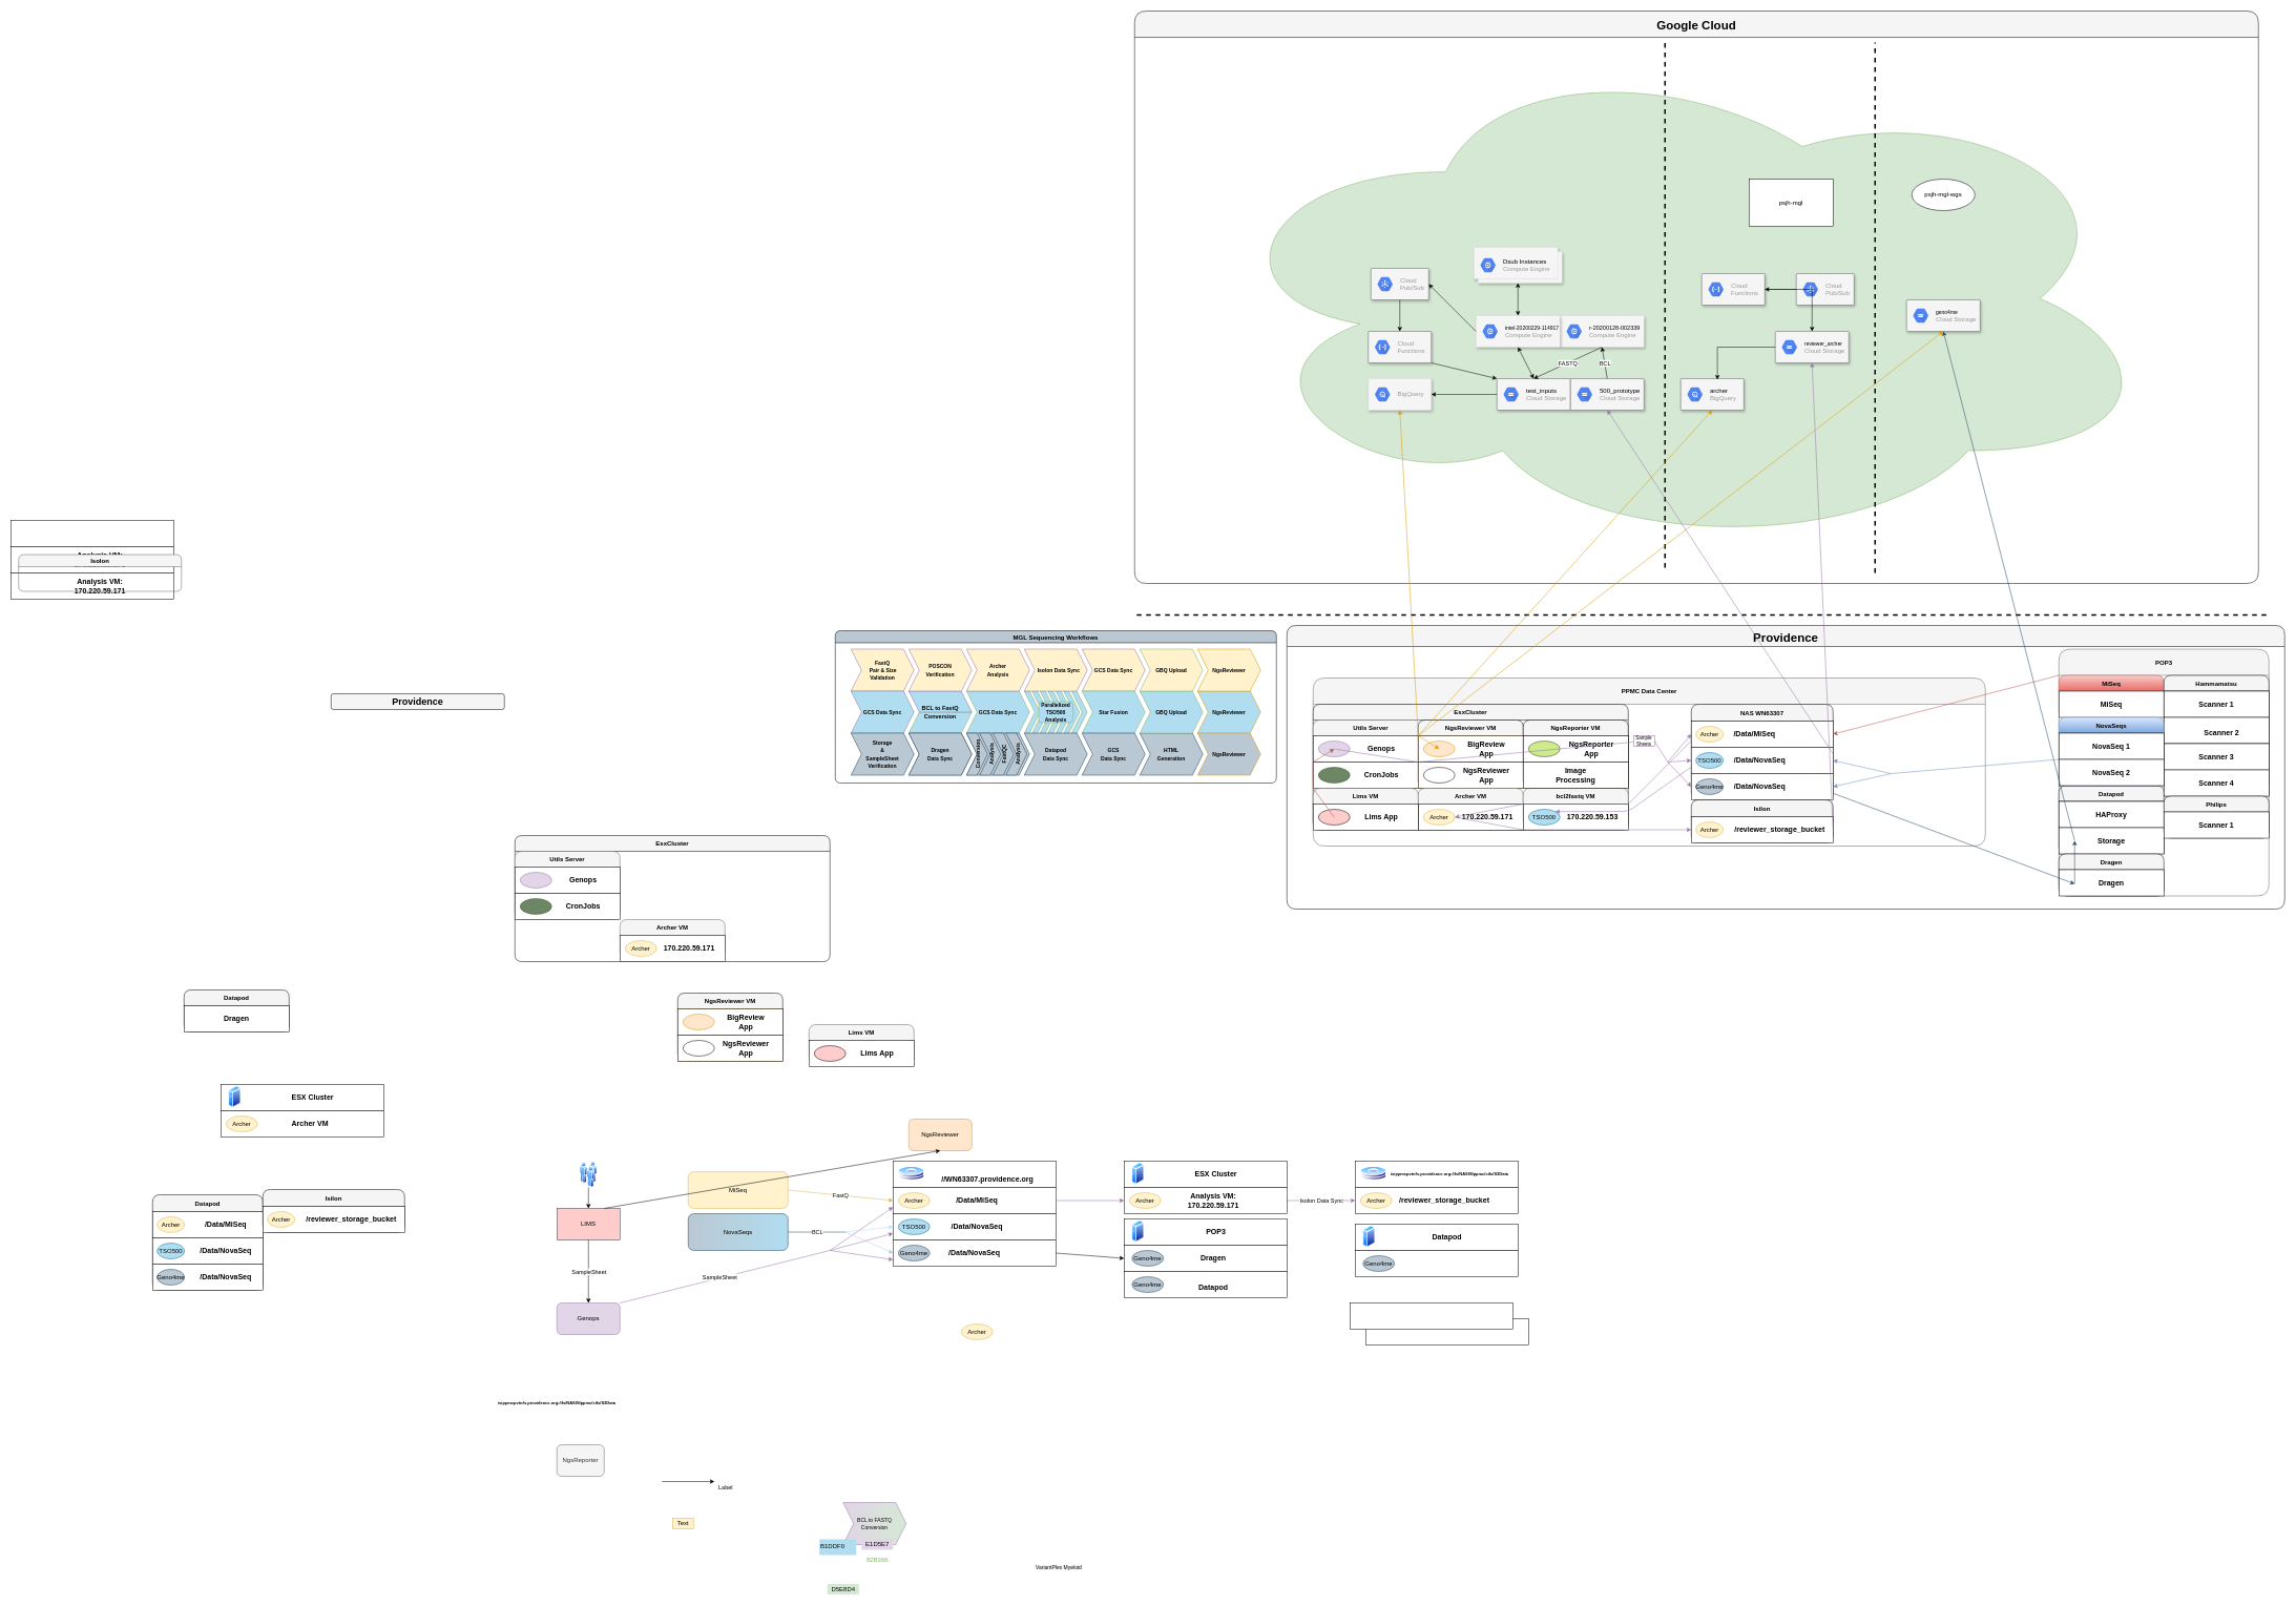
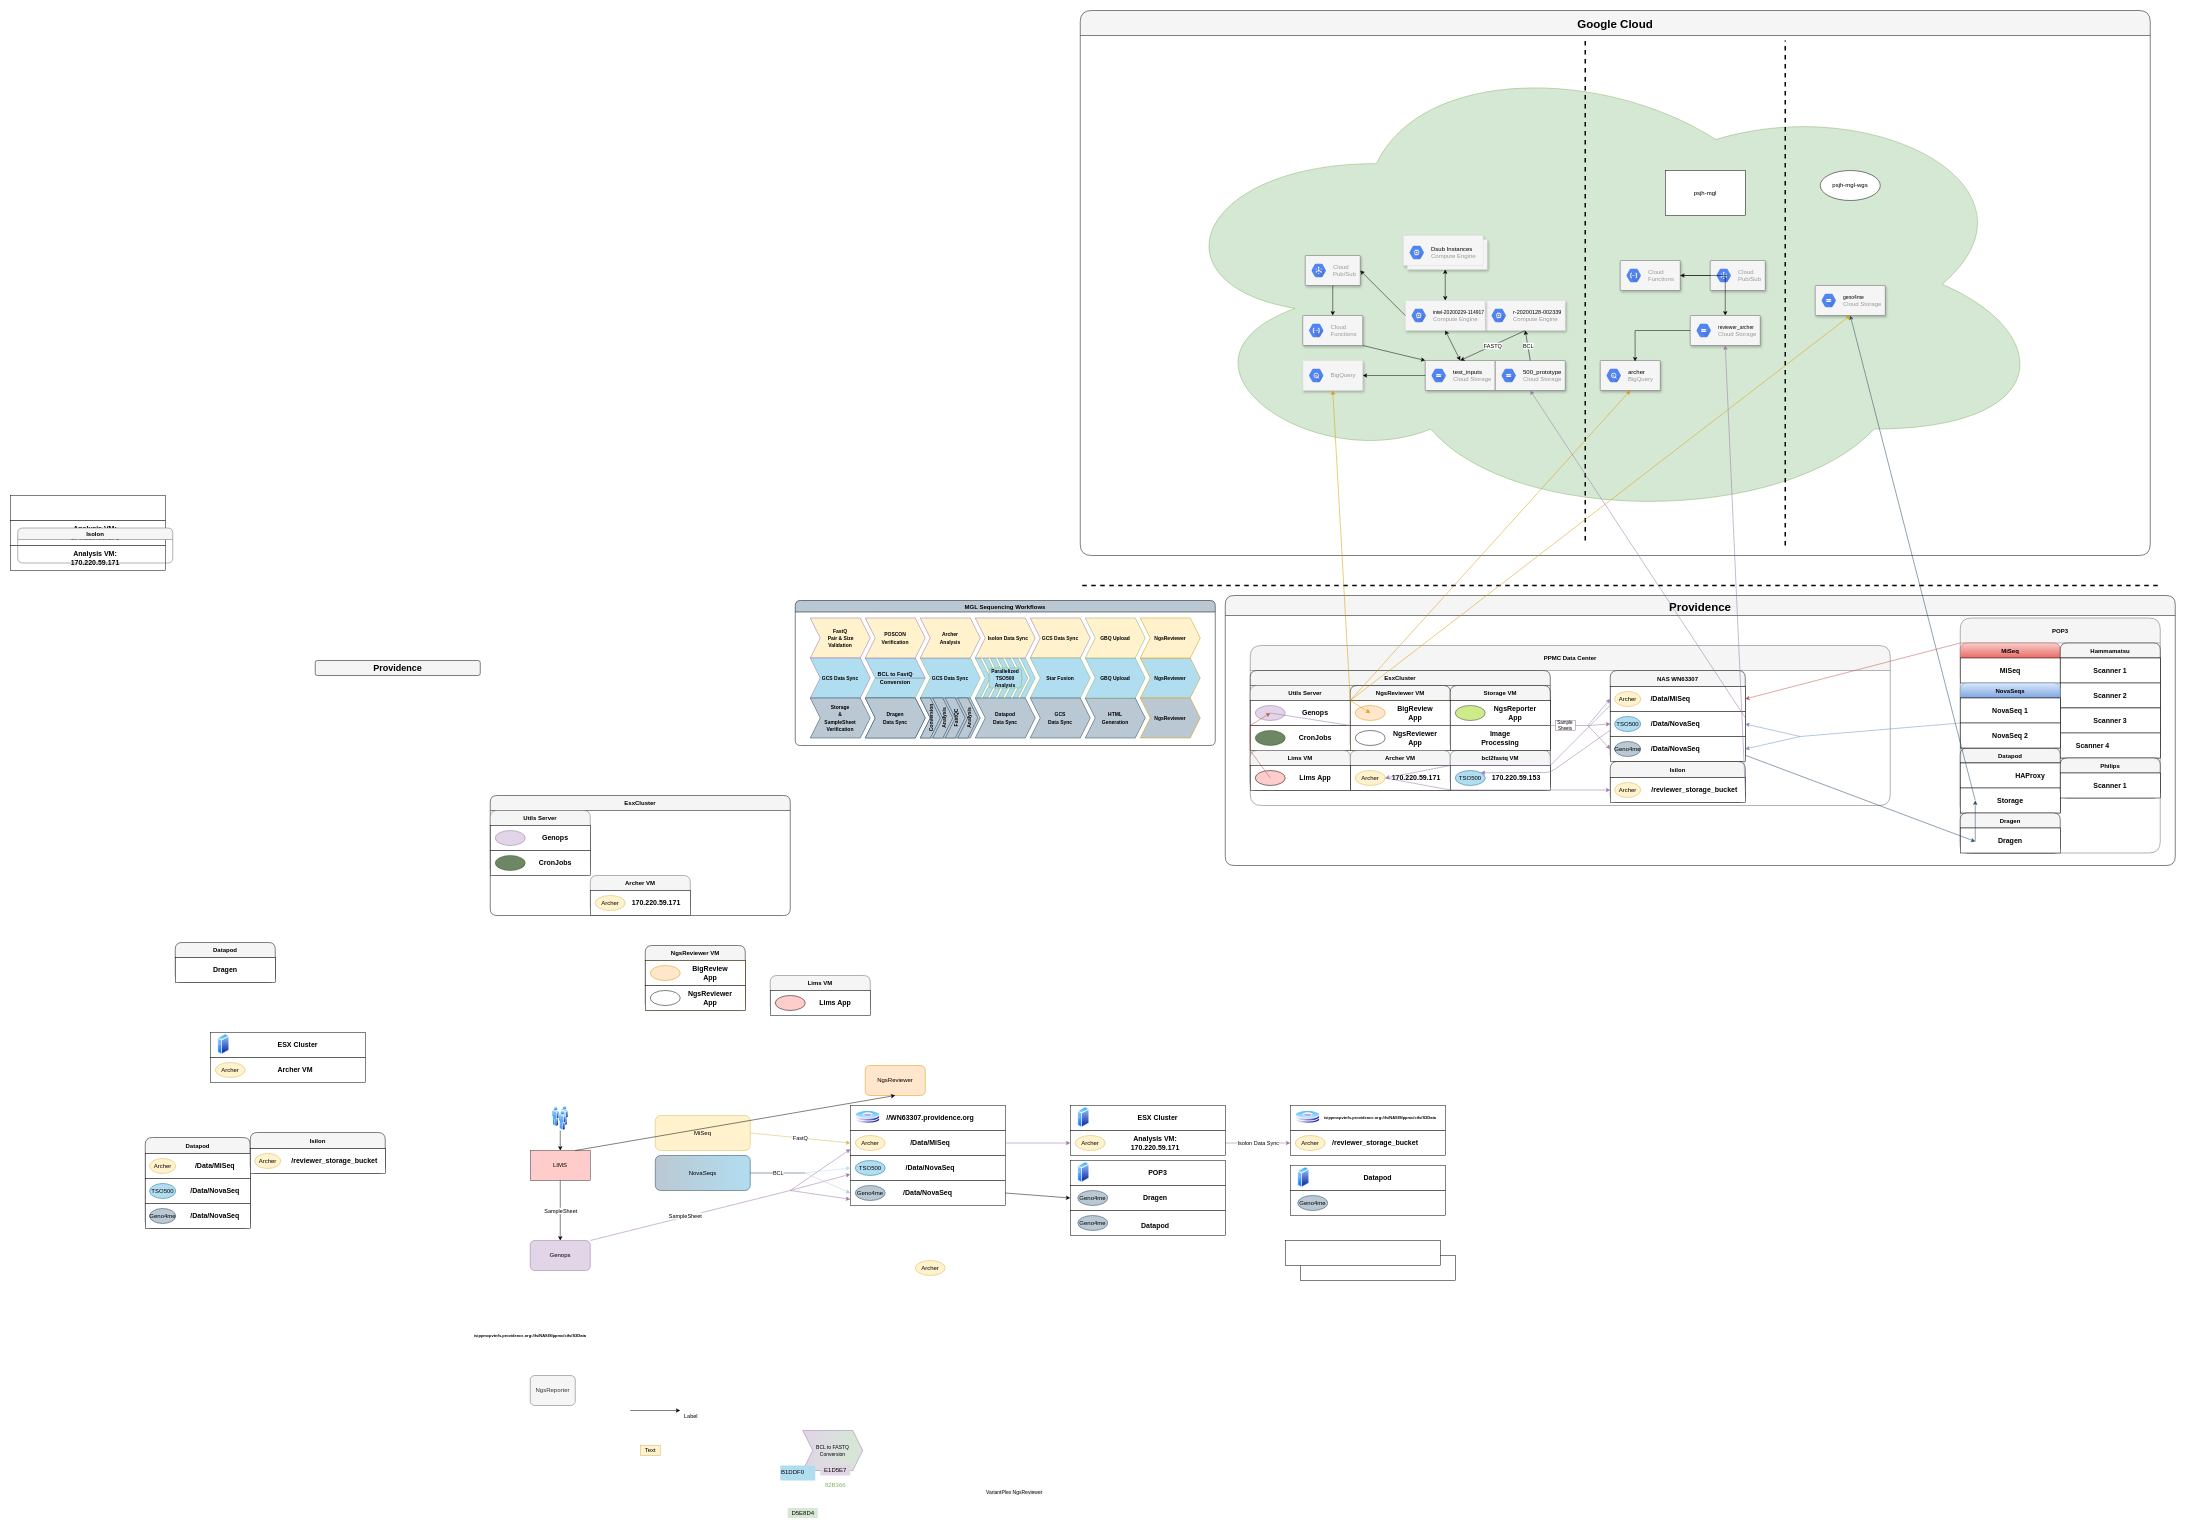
- <mxCell id="277" value="NgsReporter VM" style="swimlane;rounded=1;shadow=0;strokeColor=#000000;fillColor=#F5F5F5;startSize=30;" vertex="1" parent="234"><mxGeometry x="400" y="30" width="200" height="130" as="geometry"><mxRectangle x="400" y="30" width="70" height="30" as="alternateBounds" /></mxGeometry></mxCell>
+ <mxCell id="277" value="Storage VM" style="swimlane;rounded=1;shadow=0;strokeColor=#000000;fillColor=#F5F5F5;startSize=30;" vertex="1" parent="234"><mxGeometry x="400" y="30" width="200" height="130" as="geometry"><mxRectangle x="400" y="30" width="70" height="30" as="alternateBounds" /></mxGeometry></mxCell>
- <mxCell id="340" value="&lt;span&gt;&lt;font style=&quot;font-size: 14px&quot;&gt;Scanner 2&lt;/font&gt;&lt;/span&gt;" style="text;html=1;strokeColor=none;fillColor=none;align=center;verticalAlign=middle;whiteSpace=wrap;rounded=0;fontStyle=1" vertex="1" parent="338"><mxGeometry x="60" y="20" width="100" height="20" as="geometry" /></mxCell>
+ <mxCell id="340" value="&lt;span&gt;&lt;font style=&quot;font-size: 14px&quot;&gt;Scanner 2&lt;/font&gt;&lt;/span&gt;" style="text;html=1;strokeColor=none;fillColor=none;align=center;verticalAlign=middle;whiteSpace=wrap;rounded=0;fontStyle=1" vertex="1" parent="338"><mxGeometry x="50" y="15" width="100" height="20" as="geometry" /></mxCell>
- <mxCell id="315" value="Sample&lt;br&gt;Sheets" style="text;html=1;strokeColor=#9673A6;fillColor=none;align=center;verticalAlign=middle;whiteSpace=wrap;rounded=0;shadow=0;fontSize=9;" vertex="1" parent="233"><mxGeometry x="610" y="110" width="40" height="20" as="geometry" /></mxCell>
+ <mxCell id="315" value="Sample&lt;br&gt;Sheets" style="text;html=1;strokeColor=#9673A6;fillColor=none;align=center;verticalAlign=middle;whiteSpace=wrap;rounded=0;shadow=0;fontSize=9;" vertex="1" parent="233"><mxGeometry x="610" y="150" width="40" height="20" as="geometry" /></mxCell>
- <mxCell id="347" value="&lt;span&gt;&lt;font style=&quot;font-size: 14px&quot;&gt;Scanner 4&lt;/font&gt;&lt;/span&gt;" style="text;html=1;strokeColor=none;fillColor=none;align=center;verticalAlign=middle;whiteSpace=wrap;rounded=0;fontStyle=1" vertex="1" parent="345"><mxGeometry x="50" y="15" width="100" height="20" as="geometry" /></mxCell>
+ <mxCell id="347" value="&lt;span&gt;&lt;font style=&quot;font-size: 14px&quot;&gt;Scanner 4&lt;/font&gt;&lt;/span&gt;" style="text;html=1;strokeColor=none;fillColor=none;align=center;verticalAlign=middle;whiteSpace=wrap;rounded=0;fontStyle=1" vertex="1" parent="345"><mxGeometry x="15" y="15" width="100" height="20" as="geometry" /></mxCell>
- <mxCell id="327" value="&lt;span&gt;&lt;font style=&quot;font-size: 14px&quot;&gt;HAProxy&lt;/font&gt;&lt;/span&gt;" style="text;html=1;strokeColor=none;fillColor=none;align=center;verticalAlign=middle;whiteSpace=wrap;rounded=0;fontStyle=1" vertex="1" parent="325"><mxGeometry x="50" y="15" width="100" height="20" as="geometry" /></mxCell>
+ <mxCell id="327" value="&lt;span&gt;&lt;font style=&quot;font-size: 14px&quot;&gt;HAProxy&lt;/font&gt;&lt;/span&gt;" style="text;html=1;strokeColor=none;fillColor=none;align=center;verticalAlign=middle;whiteSpace=wrap;rounded=0;fontStyle=1" vertex="1" parent="325"><mxGeometry x="90" y="15" width="100" height="20" as="geometry" /></mxCell>
- <mxCell id="28" value="&lt;b&gt;&lt;font style=&quot;font-size: 14px&quot;&gt;//WN63307.providence.org&lt;/font&gt;&lt;/b&gt;" style="text;html=1;strokeColor=none;fillColor=none;align=center;verticalAlign=middle;whiteSpace=wrap;rounded=0;" parent="23" vertex="1"><mxGeometry x="90" y="23.5" width="180" height="20" as="geometry" /></mxCell>
+ <mxCell id="28" value="&lt;b&gt;&lt;font style=&quot;font-size: 14px&quot;&gt;//WN63307.providence.org&lt;/font&gt;&lt;/b&gt;" style="text;html=1;strokeColor=none;fillColor=none;align=center;verticalAlign=middle;whiteSpace=wrap;rounded=0;" parent="23" vertex="1"><mxGeometry x="70" y="13.5" width="180" height="20" as="geometry" /></mxCell>
- <mxCell id="39" value="&lt;span style=&quot;color: rgb(0 , 0 , 0) ; font-family: &amp;#34;helvetica&amp;#34; ; font-size: 10px ; font-style: normal ; font-weight: 400 ; letter-spacing: normal ; text-align: center ; text-indent: 0px ; text-transform: none ; word-spacing: 0px ; background-color: rgb(248 , 249 , 250) ; display: inline ; float: none&quot;&gt;VariantPlex&amp;nbsp;&lt;/span&gt;&lt;span style=&quot;color: rgb(0 , 0 , 0) ; font-family: &amp;#34;helvetica&amp;#34; ; font-size: 10px ; font-style: normal ; font-weight: 400 ; letter-spacing: normal ; text-align: center ; text-indent: 0px ; text-transform: none ; word-spacing: 0px ; background-color: rgb(248 , 249 , 250) ; display: inline ; float: none&quot;&gt;Myeloid&lt;/span&gt;" style="text;whiteSpace=wrap;html=1;" parent="1" vertex="1"><mxGeometry x="1970" y="2970" width="150" height="60" as="geometry" /></mxCell>
+ <mxCell id="39" value="&lt;span style=&quot;color: rgb(0 , 0 , 0) ; font-family: &amp;#34;helvetica&amp;#34; ; font-size: 10px ; font-style: normal ; font-weight: 400 ; letter-spacing: normal ; text-align: center ; text-indent: 0px ; text-transform: none ; word-spacing: 0px ; background-color: rgb(248 , 249 , 250) ; display: inline ; float: none&quot;&gt;VariantPlex&amp;nbsp;&lt;/span&gt;&lt;span style=&quot;color: rgb(0 , 0 , 0) ; font-family: &amp;#34;helvetica&amp;#34; ; font-size: 10px ; font-style: normal ; font-weight: 400 ; letter-spacing: normal ; text-align: center ; text-indent: 0px ; text-transform: none ; word-spacing: 0px ; background-color: rgb(248 , 249 , 250) ; display: inline ; float: none&quot;&gt;NgsReviewer&lt;/span&gt;" style="text;whiteSpace=wrap;html=1;" parent="1" vertex="1"><mxGeometry x="1970" y="2970" width="150" height="60" as="geometry" /></mxCell>
